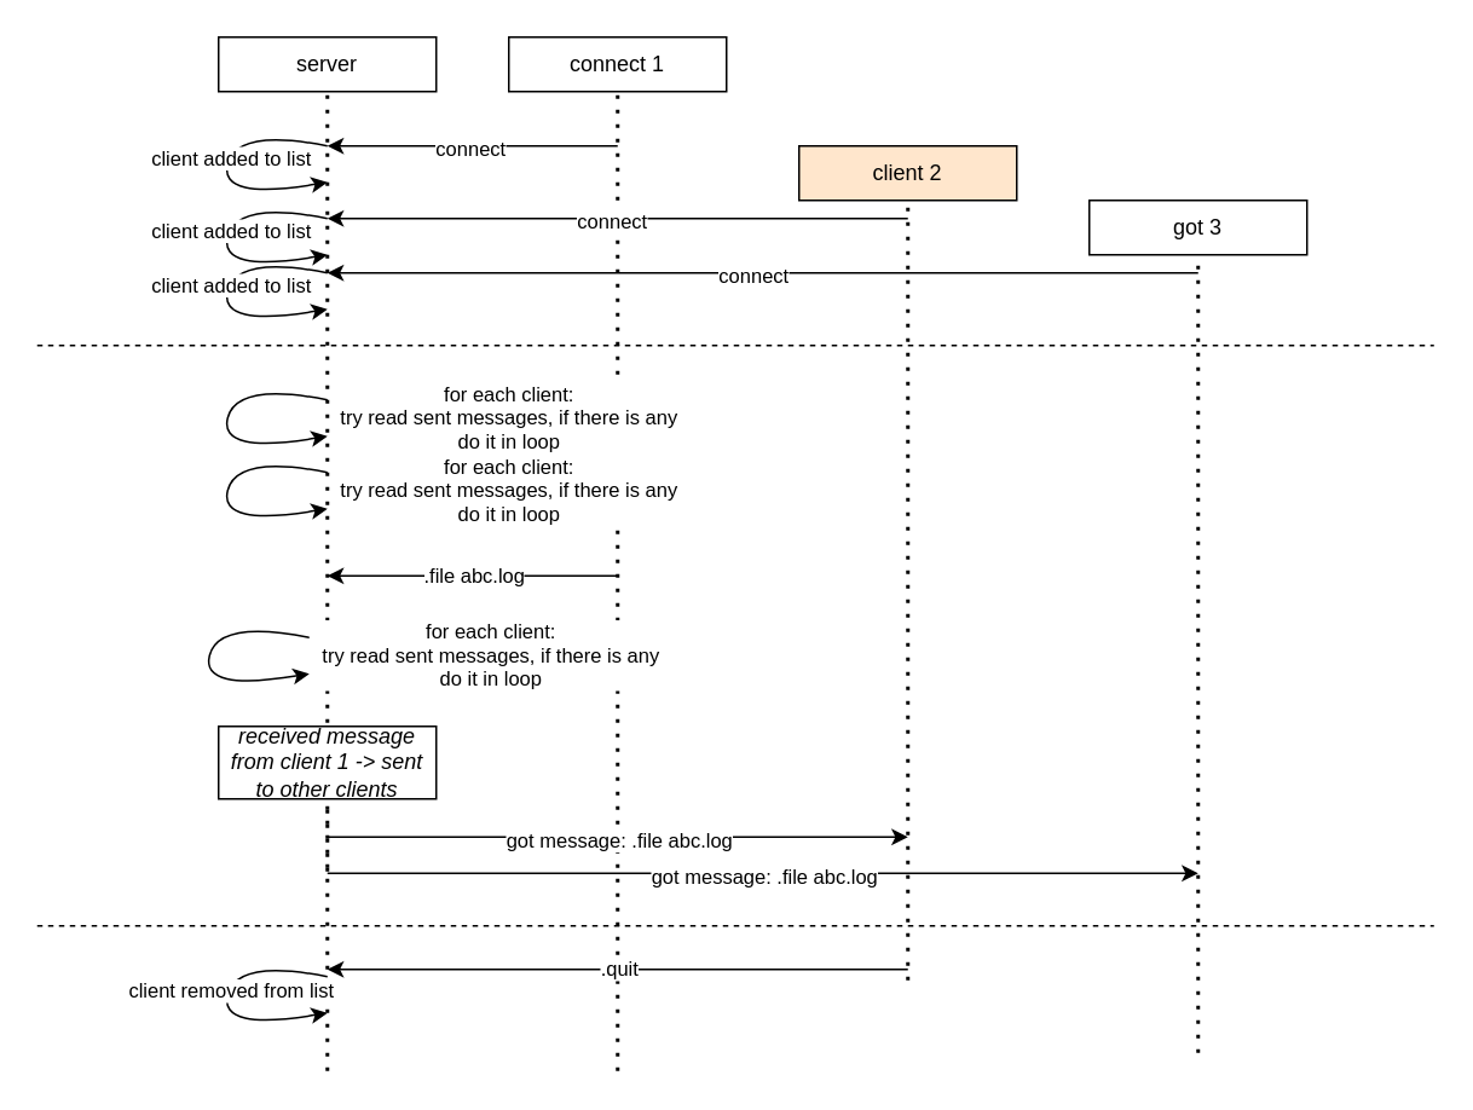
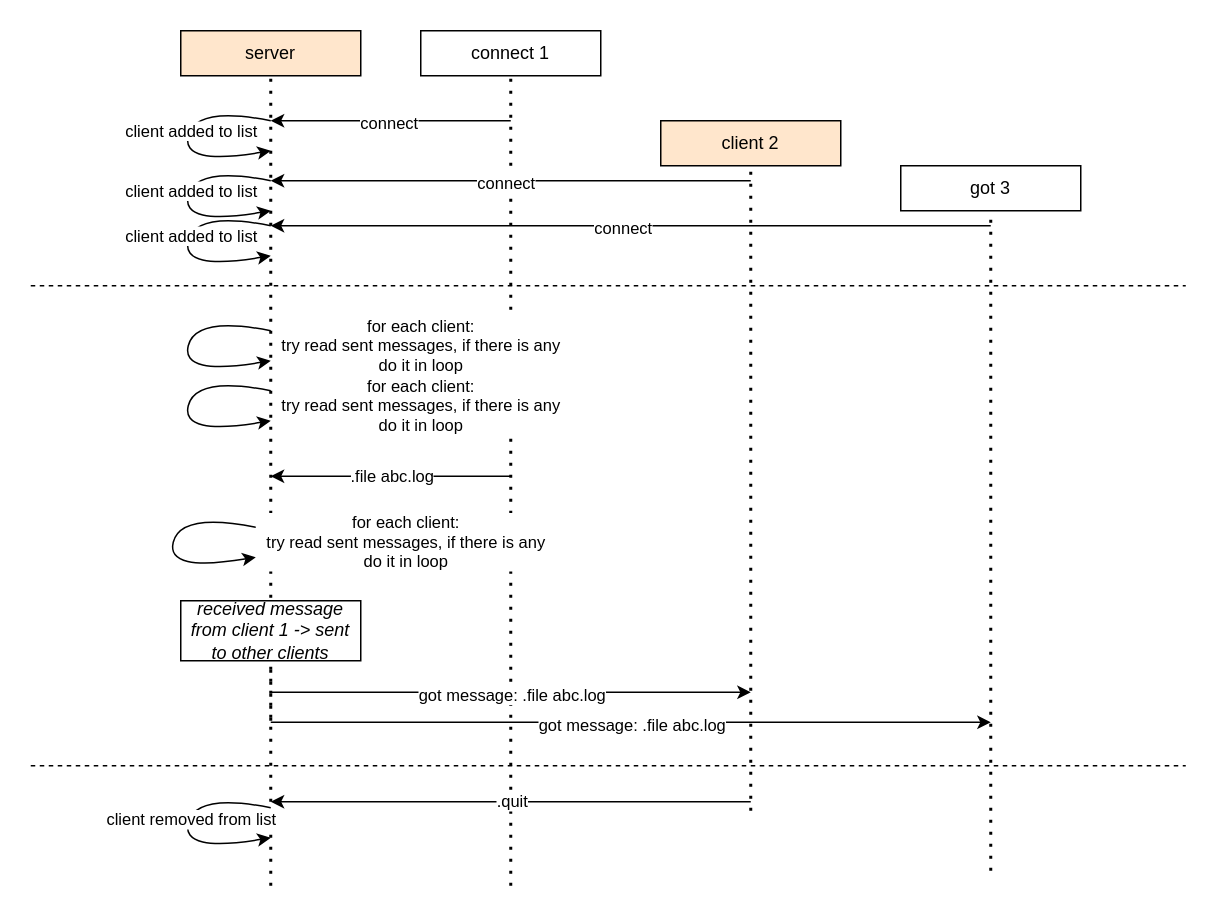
- <mxCell id="6" value="server" style="rounded=0;whiteSpace=wrap;html=1;" vertex="1" parent="1"><mxGeometry x="120" y="20" width="120" height="30" as="geometry" /></mxCell>
+ <mxCell id="6" value="server" style="rounded=0;whiteSpace=wrap;html=1;fillColor=#ffe6cc;" vertex="1" parent="1"><mxGeometry x="120" y="20" width="120" height="30" as="geometry" /></mxCell>
